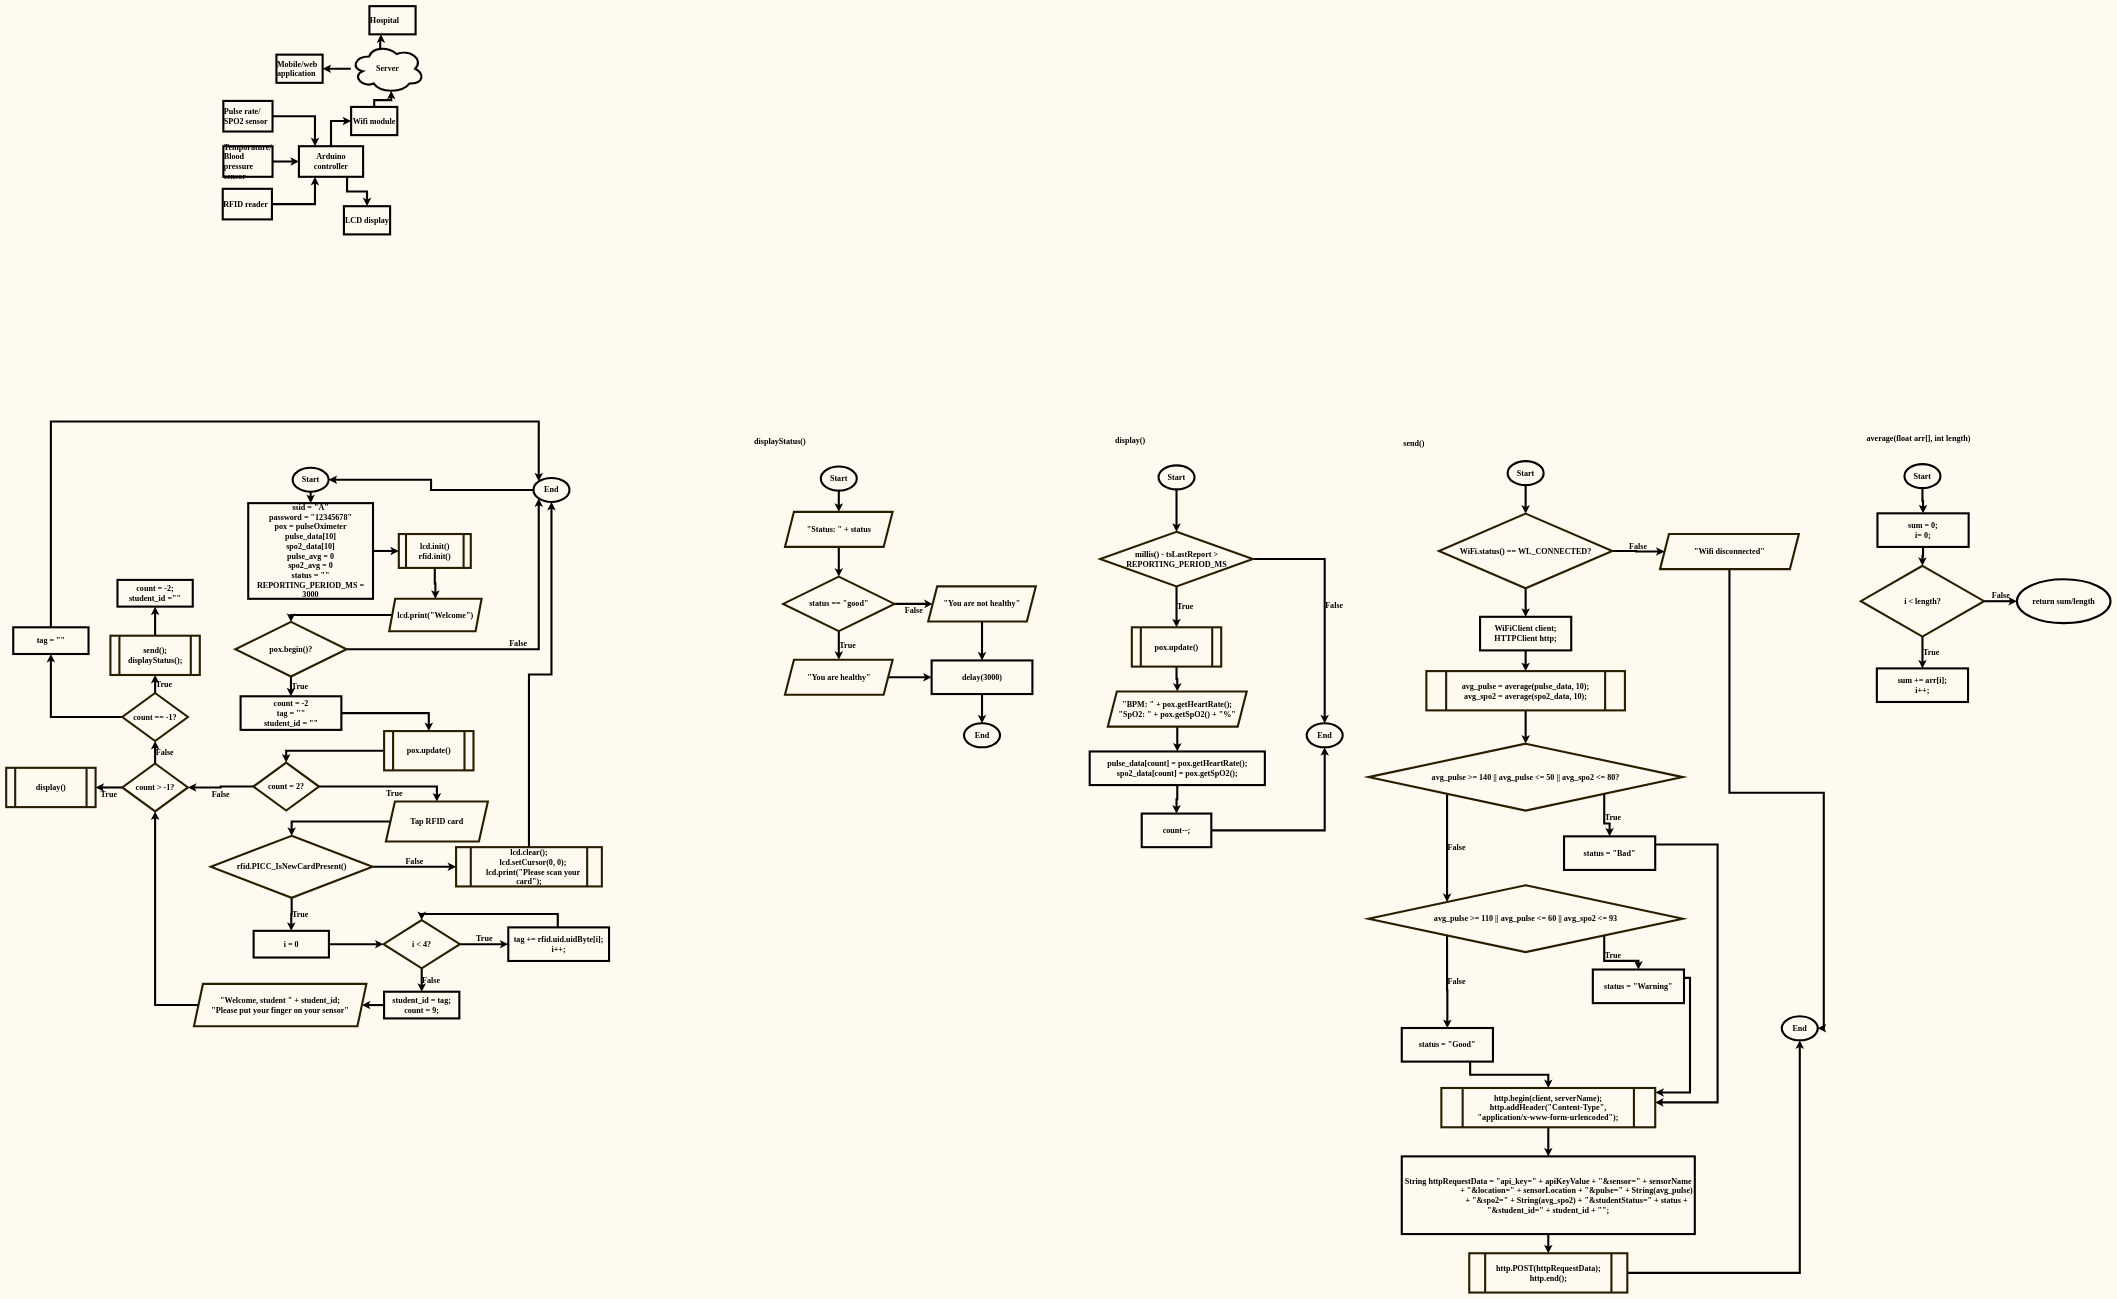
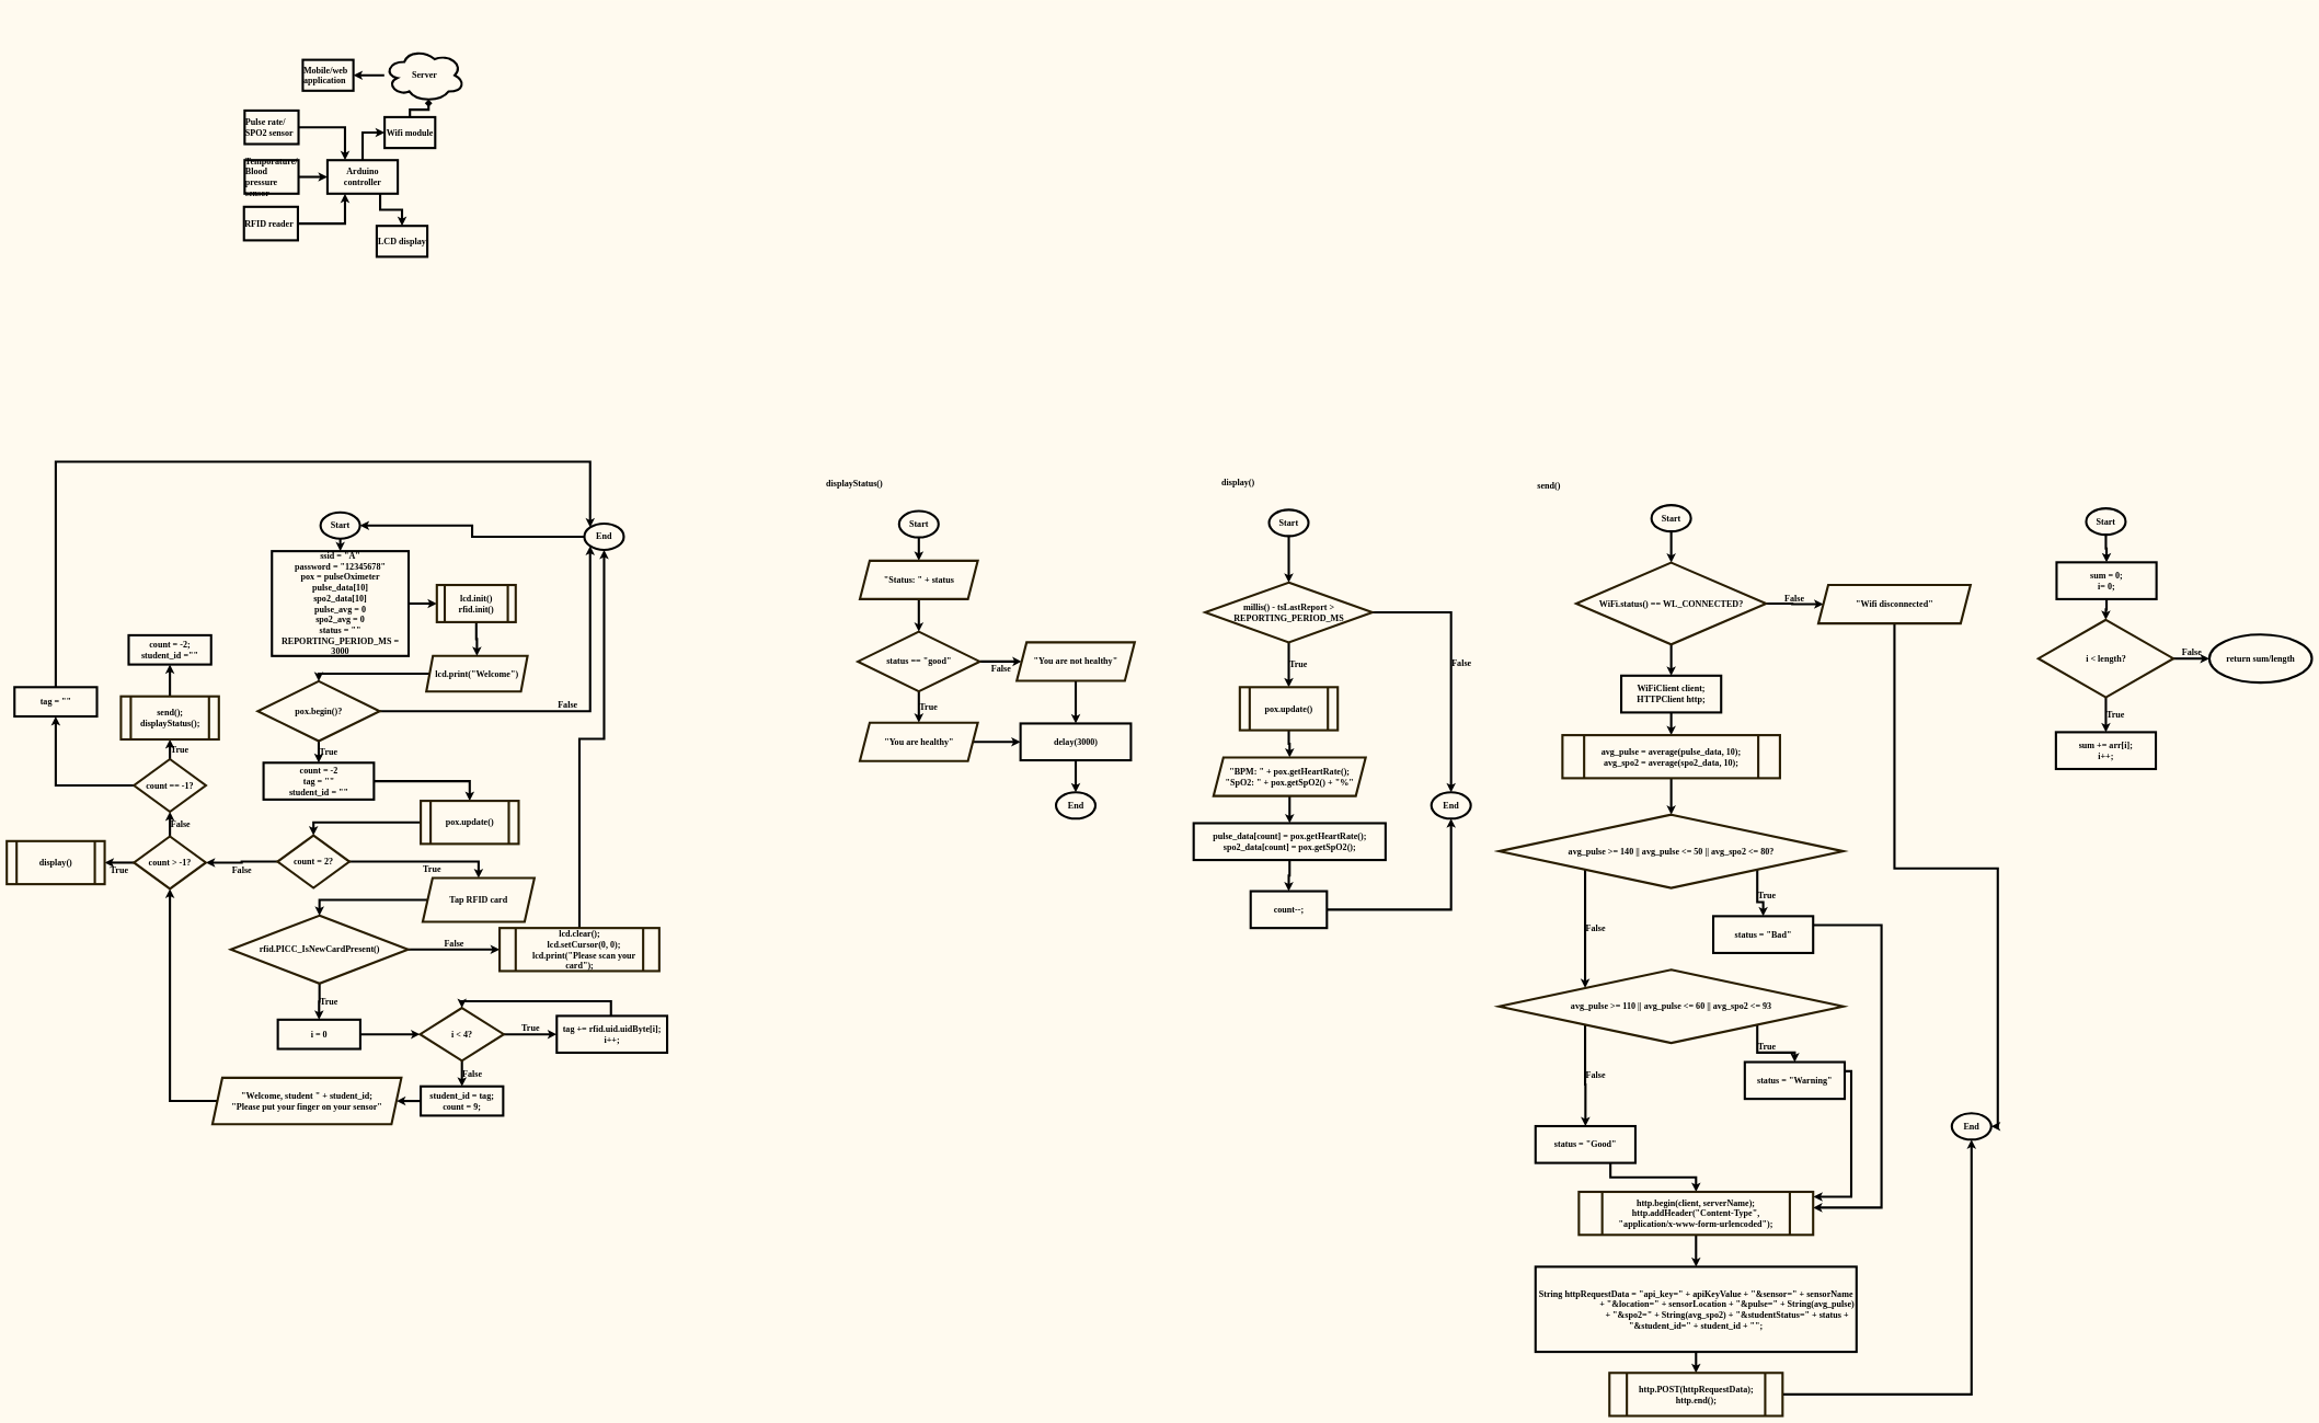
- <mxCell id="18" value="Hospital" style="rounded=0;whiteSpace=wrap;html=1;fillColor=#FFFAEF;strokeWidth=7;fontFamily=Space Grotesk;fontSource=https%3A%2F%2Ffonts.googleapis.com%2Fcss%3Ffamily%3DSpace%2BGrotesk;fontSize=27;align=left;fontStyle=1" parent="1" vertex="1"><mxGeometry x="1231" y="20" width="154" height="94" as="geometry" /></mxCell>
- <mxCell id="15" style="edgeStyle=orthogonalEdgeStyle;rounded=0;orthogonalLoop=1;jettySize=auto;html=1;exitX=0.4;exitY=0.1;exitDx=0;exitDy=0;exitPerimeter=0;entryX=0.25;entryY=1;entryDx=0;entryDy=0;strokeWidth=7;fontFamily=Space Grotesk;fontSource=https%3A%2F%2Ffonts.googleapis.com%2Fcss%3Ffamily%3DSpace%2BGrotesk;fontSize=27;" parent="1" source="16" target="18" edge="1"><mxGeometry relative="1" as="geometry" /></mxCell>
- <mxCell id="12" style="edgeStyle=orthogonalEdgeStyle;rounded=0;orthogonalLoop=1;jettySize=auto;html=1;entryX=0.55;entryY=0.95;entryDx=0;entryDy=0;entryPerimeter=0;strokeWidth=7;fontFamily=Space Grotesk;fontSource=https%3A%2F%2Ffonts.googleapis.com%2Fcss%3Ffamily%3DSpace%2BGrotesk;fontSize=27;" parent="1" source="13" target="16" edge="1"><mxGeometry relative="1" as="geometry" /></mxCell>
+ <mxCell id="12" style="edgeStyle=orthogonalEdgeStyle;rounded=0;orthogonalLoop=1;jettySize=auto;html=1;entryX=0.55;entryY=0.95;entryDx=0;entryDy=0;entryPerimeter=0;strokeWidth=7;fontFamily=Space Grotesk;fontSource=https%3A%2F%2Ffonts.googleapis.com%2Fcss%3Ffamily%3DSpace%2BGrotesk;fontSize=27;endArrow=diamond;" parent="1" source="13" target="16" edge="1"><mxGeometry relative="1" as="geometry" /></mxCell>
- <mxCell id="130" value="average(float arr[], int length)" style="text;html=1;strokeColor=none;fillColor=none;align=center;verticalAlign=middle;whiteSpace=wrap;rounded=0;fontFamily=Space Grotesk;fontSource=https%3A%2F%2Ffonts.googleapis.com%2Fcss%3Ffamily%3DSpace%2BGrotesk;fontSize=27;fontStyle=1;strokeWidth=7;" vertex="1" parent="1"><mxGeometry x="6128" y="1410" width="536" height="99" as="geometry" /></mxCell>
